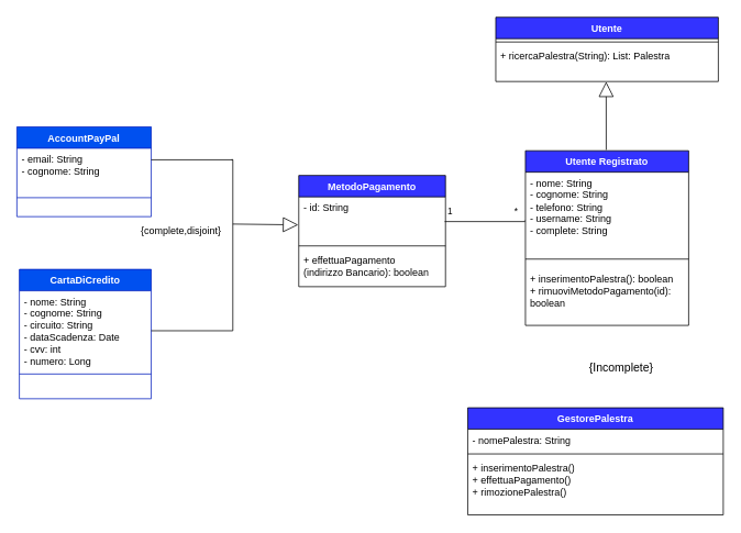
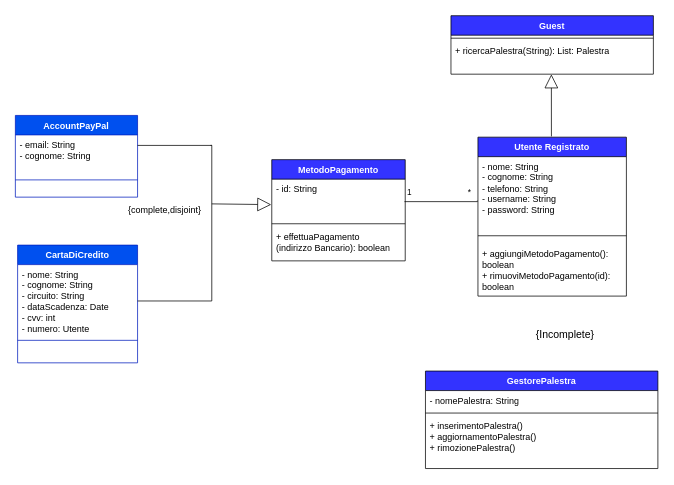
- <mxCell id="14" value="&lt;div&gt;&lt;font color=&quot;#ffffff&quot;&gt;Utente&lt;/font&gt;&lt;/div&gt;&lt;div&gt;&lt;font color=&quot;#ffffff&quot;&gt;&lt;br&gt;&lt;/font&gt;&lt;/div&gt;" style="swimlane;fontStyle=1;align=center;verticalAlign=top;childLayout=stackLayout;horizontal=1;startSize=26;horizontalStack=0;resizeParent=1;resizeParentMax=0;resizeLast=0;collapsible=1;marginBottom=0;whiteSpace=wrap;html=1;fillColor=#3333FF;" parent="1" vertex="1"><mxGeometry x="601" y="20" width="270" height="78" as="geometry" /></mxCell>
+ <mxCell id="14" value="&lt;div&gt;&lt;font color=&quot;#ffffff&quot;&gt;Guest&lt;/font&gt;&lt;/div&gt;&lt;div&gt;&lt;font color=&quot;#ffffff&quot;&gt;&lt;br&gt;&lt;/font&gt;&lt;/div&gt;" style="swimlane;fontStyle=1;align=center;verticalAlign=top;childLayout=stackLayout;horizontal=1;startSize=26;horizontalStack=0;resizeParent=1;resizeParentMax=0;resizeLast=0;collapsible=1;marginBottom=0;whiteSpace=wrap;html=1;fillColor=#3333FF;" parent="1" vertex="1"><mxGeometry x="601" y="20" width="270" height="78" as="geometry" /></mxCell>
- <mxCell id="3" value="- nome: String&lt;br&gt;&lt;div&gt;- cognome: String&lt;/div&gt;&lt;div&gt;- telefono: String&lt;br&gt;&lt;/div&gt;&lt;div&gt;- username: String&lt;/div&gt;&lt;div&gt;- complete: String&lt;/div&gt;&lt;div&gt;&lt;br&gt; &lt;/div&gt;" style="text;strokeColor=none;fillColor=none;align=left;verticalAlign=top;spacingLeft=4;spacingRight=4;overflow=hidden;rotatable=0;points=[[0,0.5],[1,0.5]];portConstraint=eastwest;whiteSpace=wrap;html=1;" parent="2" vertex="1"><mxGeometry y="26" width="198" height="94" as="geometry" /></mxCell>
+ <mxCell id="3" value="- nome: String&lt;br&gt;&lt;div&gt;- cognome: String&lt;/div&gt;&lt;div&gt;- telefono: String&lt;br&gt;&lt;/div&gt;&lt;div&gt;- username: String&lt;/div&gt;&lt;div&gt;- password: String&lt;/div&gt;&lt;div&gt;&lt;br&gt; &lt;/div&gt;" style="text;strokeColor=none;fillColor=none;align=left;verticalAlign=top;spacingLeft=4;spacingRight=4;overflow=hidden;rotatable=0;points=[[0,0.5],[1,0.5]];portConstraint=eastwest;whiteSpace=wrap;html=1;" parent="2" vertex="1"><mxGeometry y="26" width="198" height="94" as="geometry" /></mxCell>
- <mxCell id="5" value="+ inserimentoPalestra(): boolean&lt;div&gt;+ rimuoviMetodoPagamento(id&lt;span style=&quot;background-color: initial;&quot;&gt;): boolean&lt;/span&gt;&lt;/div&gt;&lt;div&gt;&lt;div&gt;&lt;br&gt;&lt;/div&gt;&lt;/div&gt;" style="text;strokeColor=none;fillColor=none;align=left;verticalAlign=top;spacingLeft=4;spacingRight=4;overflow=hidden;rotatable=0;points=[[0,0.5],[1,0.5]];portConstraint=eastwest;whiteSpace=wrap;html=1;" vertex="1" parent="2"><mxGeometry y="143" width="198" height="69" as="geometry" /></mxCell>
+ <mxCell id="5" value="+ aggiungiMetodoPagamento(): boolean&lt;div&gt;+ rimuoviMetodoPagamento(id&lt;span style=&quot;background-color: initial;&quot;&gt;): boolean&lt;/span&gt;&lt;/div&gt;&lt;div&gt;&lt;div&gt;&lt;br&gt;&lt;/div&gt;&lt;/div&gt;" style="text;strokeColor=none;fillColor=none;align=left;verticalAlign=top;spacingLeft=4;spacingRight=4;overflow=hidden;rotatable=0;points=[[0,0.5],[1,0.5]];portConstraint=eastwest;whiteSpace=wrap;html=1;" vertex="1" parent="2"><mxGeometry y="143" width="198" height="69" as="geometry" /></mxCell>
- <mxCell id="26" value="- nome: String&lt;div&gt;- cognome: String&lt;/div&gt;&lt;div&gt;- circuito: String&lt;/div&gt;&lt;div&gt;- dataScadenza: Date&lt;/div&gt;&lt;div&gt;- cvv: int&lt;/div&gt;&lt;div&gt;- numero: Long&lt;/div&gt;" style="text;strokeColor=none;fillColor=none;align=left;verticalAlign=top;spacingLeft=4;spacingRight=4;overflow=hidden;rotatable=0;points=[[0,0.5],[1,0.5]];portConstraint=eastwest;whiteSpace=wrap;html=1;" vertex="1" parent="25"><mxGeometry y="26" width="160" height="97" as="geometry" /></mxCell>
+ <mxCell id="26" value="- nome: String&lt;div&gt;- cognome: String&lt;/div&gt;&lt;div&gt;- circuito: String&lt;/div&gt;&lt;div&gt;- dataScadenza: Date&lt;/div&gt;&lt;div&gt;- cvv: int&lt;/div&gt;&lt;div&gt;- numero: Utente&lt;/div&gt;" style="text;strokeColor=none;fillColor=none;align=left;verticalAlign=top;spacingLeft=4;spacingRight=4;overflow=hidden;rotatable=0;points=[[0,0.5],[1,0.5]];portConstraint=eastwest;whiteSpace=wrap;html=1;" vertex="1" parent="25"><mxGeometry y="26" width="160" height="97" as="geometry" /></mxCell>
- <mxCell id="20" value="&lt;div&gt;+ inserimentoPalestra()&lt;/div&gt;&lt;div&gt;+ effettuaPagamento()&lt;/div&gt;&lt;div&gt;+ rimozionePalestra()&lt;br&gt;&lt;/div&gt;" style="text;strokeColor=none;fillColor=none;align=left;verticalAlign=top;spacingLeft=4;spacingRight=4;overflow=hidden;rotatable=0;points=[[0,0.5],[1,0.5]];portConstraint=eastwest;whiteSpace=wrap;html=1;" parent="17" vertex="1"><mxGeometry y="60" width="310" height="70" as="geometry" /></mxCell>
+ <mxCell id="20" value="&lt;div&gt;+ inserimentoPalestra()&lt;/div&gt;&lt;div&gt;+ aggiornamentoPalestra()&lt;/div&gt;&lt;div&gt;+ rimozionePalestra()&lt;br&gt;&lt;/div&gt;" style="text;strokeColor=none;fillColor=none;align=left;verticalAlign=top;spacingLeft=4;spacingRight=4;overflow=hidden;rotatable=0;points=[[0,0.5],[1,0.5]];portConstraint=eastwest;whiteSpace=wrap;html=1;" parent="17" vertex="1"><mxGeometry y="60" width="310" height="70" as="geometry" /></mxCell>
